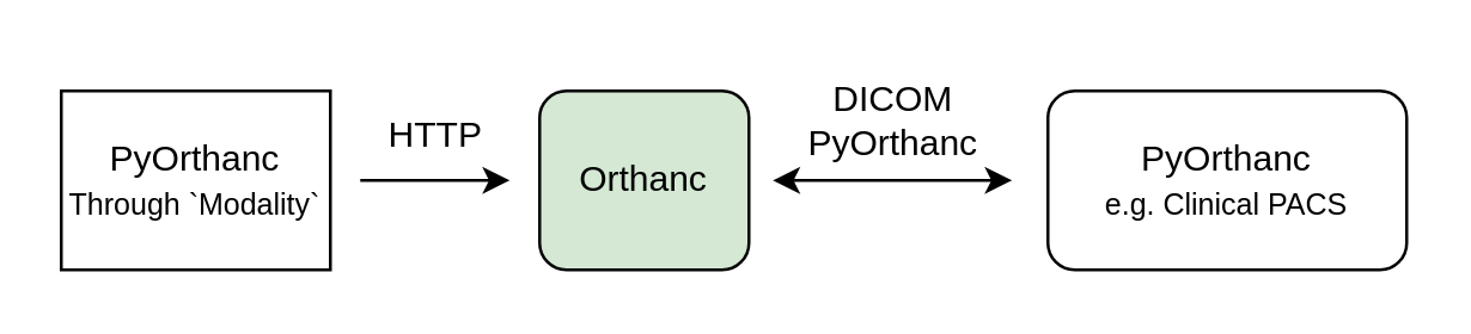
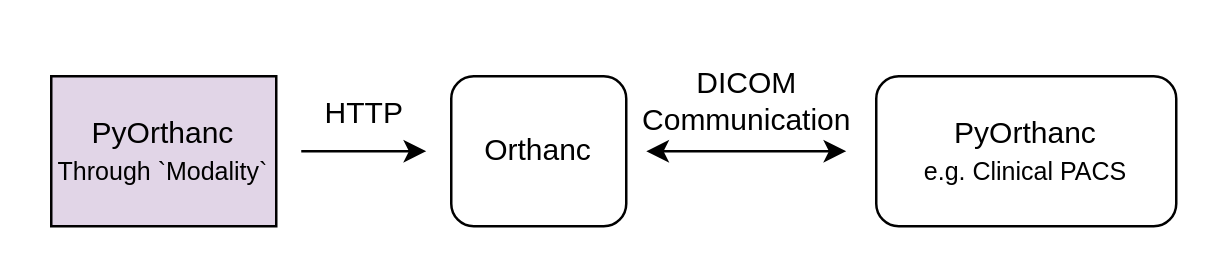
- <mxCell id="7" value="DICOM&lt;br&gt;PyOrthanc" style="text;html=1;align=center;verticalAlign=middle;resizable=0;points=[];autosize=1;strokeColor=none;fillColor=none;" vertex="1" parent="1"><mxGeometry x="243" y="20" width="110" height="40" as="geometry" /></mxCell>
+ <mxCell id="7" value="DICOM&lt;br&gt;Communication" style="text;html=1;align=center;verticalAlign=middle;resizable=0;points=[];autosize=1;strokeColor=none;fillColor=none;" vertex="1" parent="1"><mxGeometry x="243" y="20" width="110" height="40" as="geometry" /></mxCell>
- <mxCell id="4" value="PyOrthanc&lt;br&gt;&lt;font style=&quot;font-size: 10px;&quot;&gt;Through `Modality`&lt;/font&gt;" style="rounded=0;whiteSpace=wrap;html=1;" vertex="1" parent="1"><mxGeometry x="20" y="30" width="90" height="60" as="geometry" /></mxCell>
+ <mxCell id="4" value="PyOrthanc&lt;br&gt;&lt;font style=&quot;font-size: 10px;&quot;&gt;Through `Modality`&lt;/font&gt;" style="rounded=0;whiteSpace=wrap;html=1;fillColor=#e1d5e7;" vertex="1" parent="1"><mxGeometry x="20" y="30" width="90" height="60" as="geometry" /></mxCell>
- <mxCell id="2" value="Orthanc" style="rounded=1;whiteSpace=wrap;html=1;fillColor=#d5e8d4;" vertex="1" parent="1"><mxGeometry x="180" y="30" width="70" height="60" as="geometry" /></mxCell>
+ <mxCell id="2" value="Orthanc" style="rounded=1;whiteSpace=wrap;html=1;" vertex="1" parent="1"><mxGeometry x="180" y="30" width="70" height="60" as="geometry" /></mxCell>
